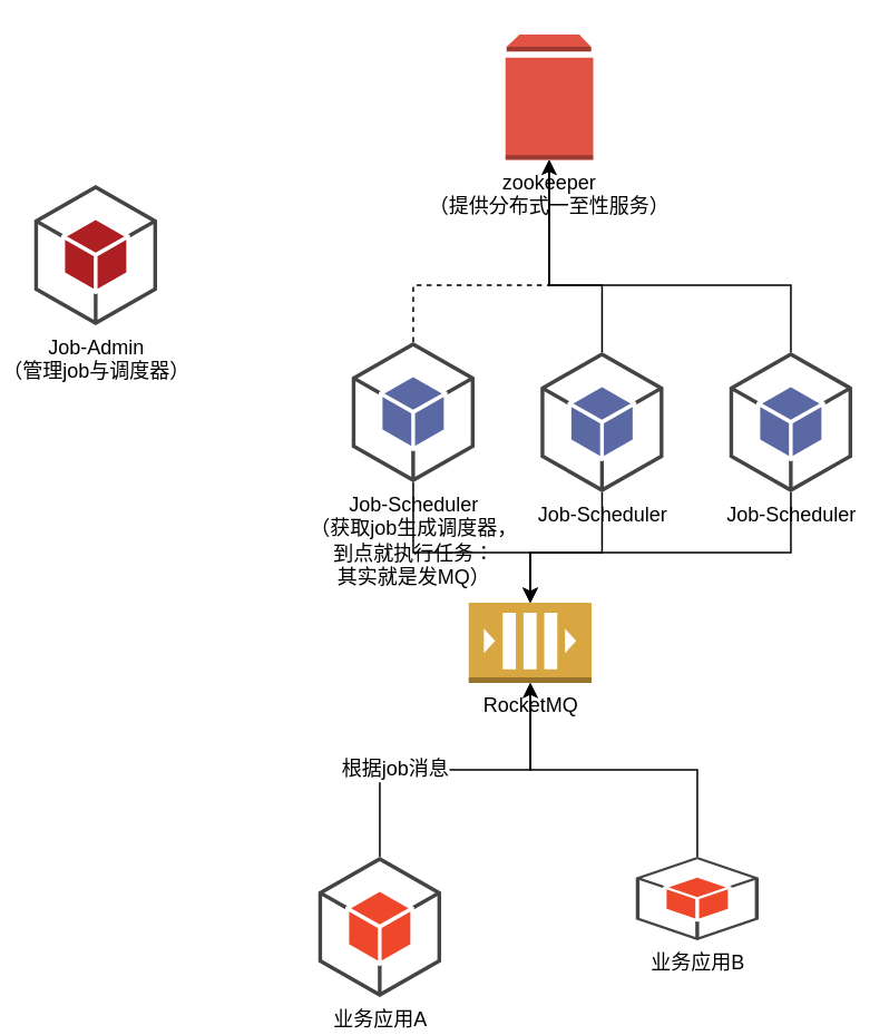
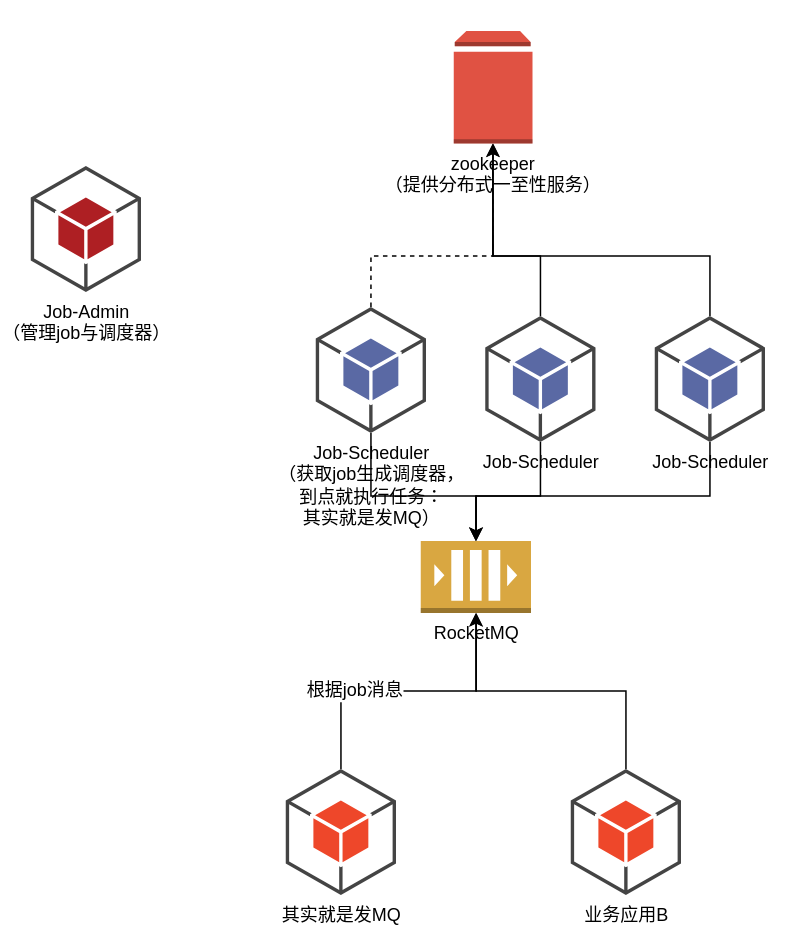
- <mxCell id="16" value="业务应用B" style="outlineConnect=0;dashed=0;verticalLabelPosition=bottom;verticalAlign=top;align=center;html=1;shape=mxgraph.aws3.android;fillColor=#EE472A;gradientColor=none;" vertex="1" parent="1"><mxGeometry x="380" y="512" width="73.5" height="50" as="geometry" /></mxCell>
+ <mxCell id="16" value="业务应用B" style="outlineConnect=0;dashed=0;verticalLabelPosition=bottom;verticalAlign=top;align=center;html=1;shape=mxgraph.aws3.android;fillColor=#EE472A;gradientColor=none;" vertex="1" parent="1"><mxGeometry x="380" y="512" width="73.5" height="84" as="geometry" /></mxCell>
- <mxCell id="14" value="业务应用A" style="outlineConnect=0;dashed=0;verticalLabelPosition=bottom;verticalAlign=top;align=center;html=1;shape=mxgraph.aws3.android;fillColor=#EE472A;gradientColor=none;" vertex="1" parent="1"><mxGeometry x="190" y="512" width="73.5" height="84" as="geometry" /></mxCell>
+ <mxCell id="14" value="其实就是发MQ" style="outlineConnect=0;dashed=0;verticalLabelPosition=bottom;verticalAlign=top;align=center;html=1;shape=mxgraph.aws3.android;fillColor=#EE472A;gradientColor=none;" vertex="1" parent="1"><mxGeometry x="190" y="512" width="73.5" height="84" as="geometry" /></mxCell>
